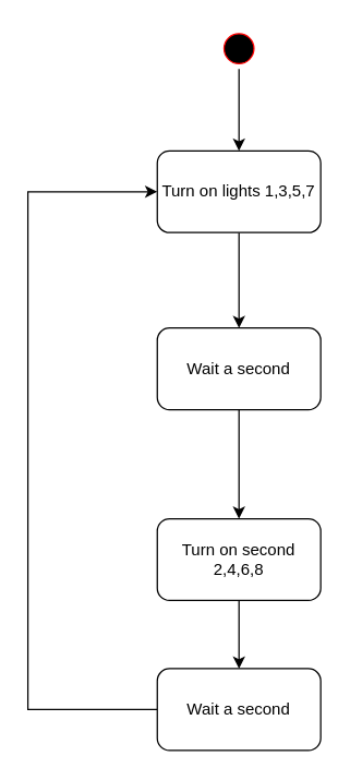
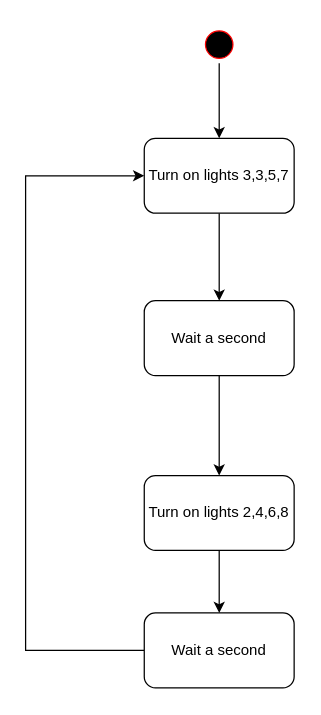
- <mxCell id="5" value="Turn on lights 1,3,5,7" style="rounded=1;whiteSpace=wrap;html=1;" vertex="1" parent="1"><mxGeometry x="115" y="110" width="120" height="60" as="geometry" /></mxCell>
+ <mxCell id="5" value="Turn on lights 3,3,5,7" style="rounded=1;whiteSpace=wrap;html=1;" vertex="1" parent="1"><mxGeometry x="115" y="110" width="120" height="60" as="geometry" /></mxCell>
- <mxCell id="9" value="Turn on second 2,4,6,8" style="rounded=1;whiteSpace=wrap;html=1;" vertex="1" parent="1"><mxGeometry x="115" y="380" width="120" height="60" as="geometry" /></mxCell>
+ <mxCell id="9" value="Turn on lights 2,4,6,8" style="rounded=1;whiteSpace=wrap;html=1;" vertex="1" parent="1"><mxGeometry x="115" y="380" width="120" height="60" as="geometry" /></mxCell>
